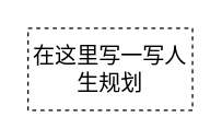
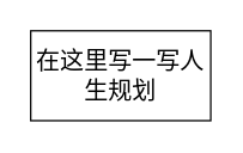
- <mxCell id="2" value="&lt;font style=&quot;font-size: 16px&quot;&gt;在这里写一写人生规划&lt;/font&gt;" style="rounded=0;whiteSpace=wrap;html=1;dashed=1;" vertex="1" parent="1"><mxGeometry x="20" y="20" width="120" height="60" as="geometry" /></mxCell>
+ <mxCell id="2" value="&lt;font style=&quot;font-size: 16px&quot;&gt;在这里写一写人生规划&lt;/font&gt;" style="rounded=0;whiteSpace=wrap;html=1;" vertex="1" parent="1"><mxGeometry x="20" y="20" width="120" height="60" as="geometry" /></mxCell>
